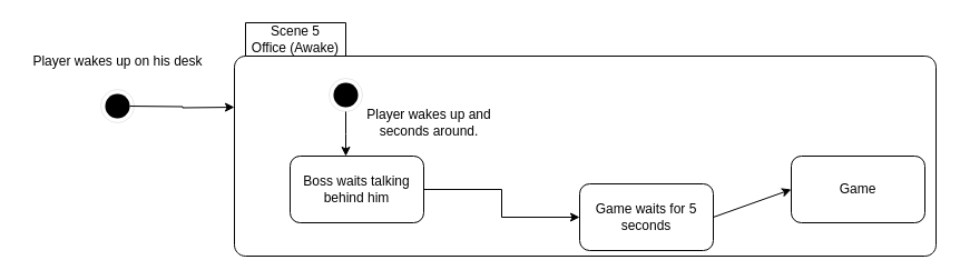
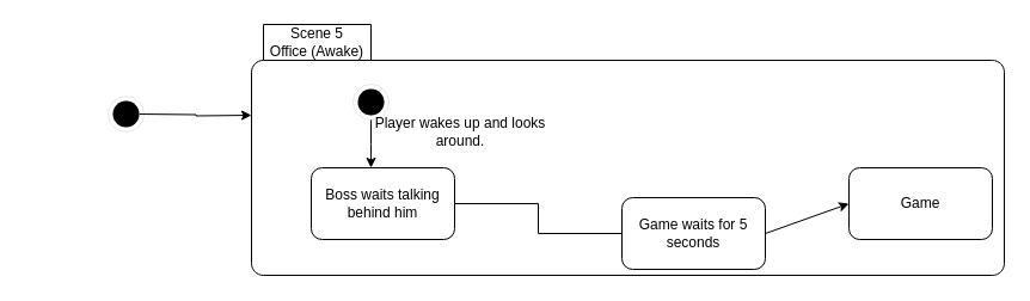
- <mxCell id="3" value="Player wakes up on his desk" style="text;html=1;align=center;verticalAlign=middle;resizable=0;points=[];autosize=1;strokeColor=none;fillColor=none;" parent="1" vertex="1"><mxGeometry y="40" width="170" height="30" as="geometry" x="20" /></mxCell>
- <mxCell id="10" value="Player wakes up and seconds around." style="text;html=1;align=center;verticalAlign=middle;whiteSpace=wrap;rounded=0;" parent="1" vertex="1"><mxGeometry x="310" y="90" width="150" height="40" as="geometry" /></mxCell>
+ <mxCell id="10" value="Player wakes up and looks around." style="text;html=1;align=center;verticalAlign=middle;whiteSpace=wrap;rounded=0;" parent="1" vertex="1"><mxGeometry x="310" y="90" width="150" height="40" as="geometry" /></mxCell>
- <mxCell id="7" style="edgeStyle=orthogonalEdgeStyle;rounded=0;orthogonalLoop=1;jettySize=auto;html=1;entryX=0;entryY=0.5;entryDx=0;entryDy=0;" parent="1" source="8" target="11" edge="1"><mxGeometry relative="1" as="geometry" /></mxCell>
+ <mxCell id="7" style="edgeStyle=orthogonalEdgeStyle;rounded=0;orthogonalLoop=1;jettySize=auto;html=1;entryX=0;entryY=0.5;entryDx=0;entryDy=0;endArrow=none;" parent="1" source="8" target="11" edge="1"><mxGeometry relative="1" as="geometry" /></mxCell>
